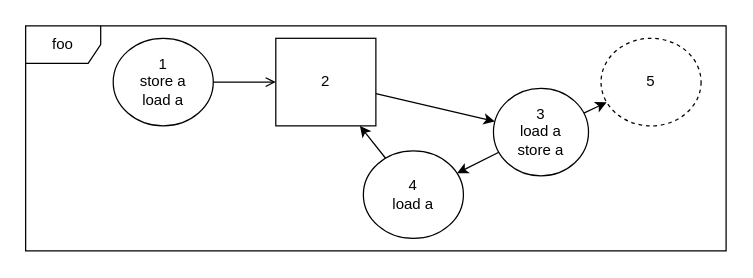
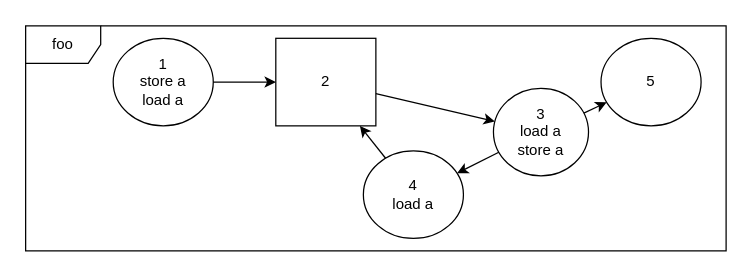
- <mxCell id="8" value="" style="endArrow=open;html=1;rounded=0;" edge="1" parent="1" source="3" target="5"><mxGeometry width="50" height="50" relative="1" as="geometry"><mxPoint x="90" y="370" as="sourcePoint" /><mxPoint x="140" y="320" as="targetPoint" /></mxGeometry></mxCell>
+ <mxCell id="8" value="" style="endArrow=classic;html=1;rounded=0;" edge="1" parent="1" source="3" target="5"><mxGeometry width="50" height="50" relative="1" as="geometry"><mxPoint x="90" y="370" as="sourcePoint" /><mxPoint x="140" y="320" as="targetPoint" /></mxGeometry></mxCell>
- <mxCell id="6" value="5" style="ellipse;whiteSpace=wrap;html=1;dashed=1;" vertex="1" parent="1"><mxGeometry x="480" y="30" width="80" height="70" as="geometry" /></mxCell>
+ <mxCell id="6" value="5" style="ellipse;whiteSpace=wrap;html=1;" vertex="1" parent="1"><mxGeometry x="480" y="30" width="80" height="70" as="geometry" /></mxCell>
